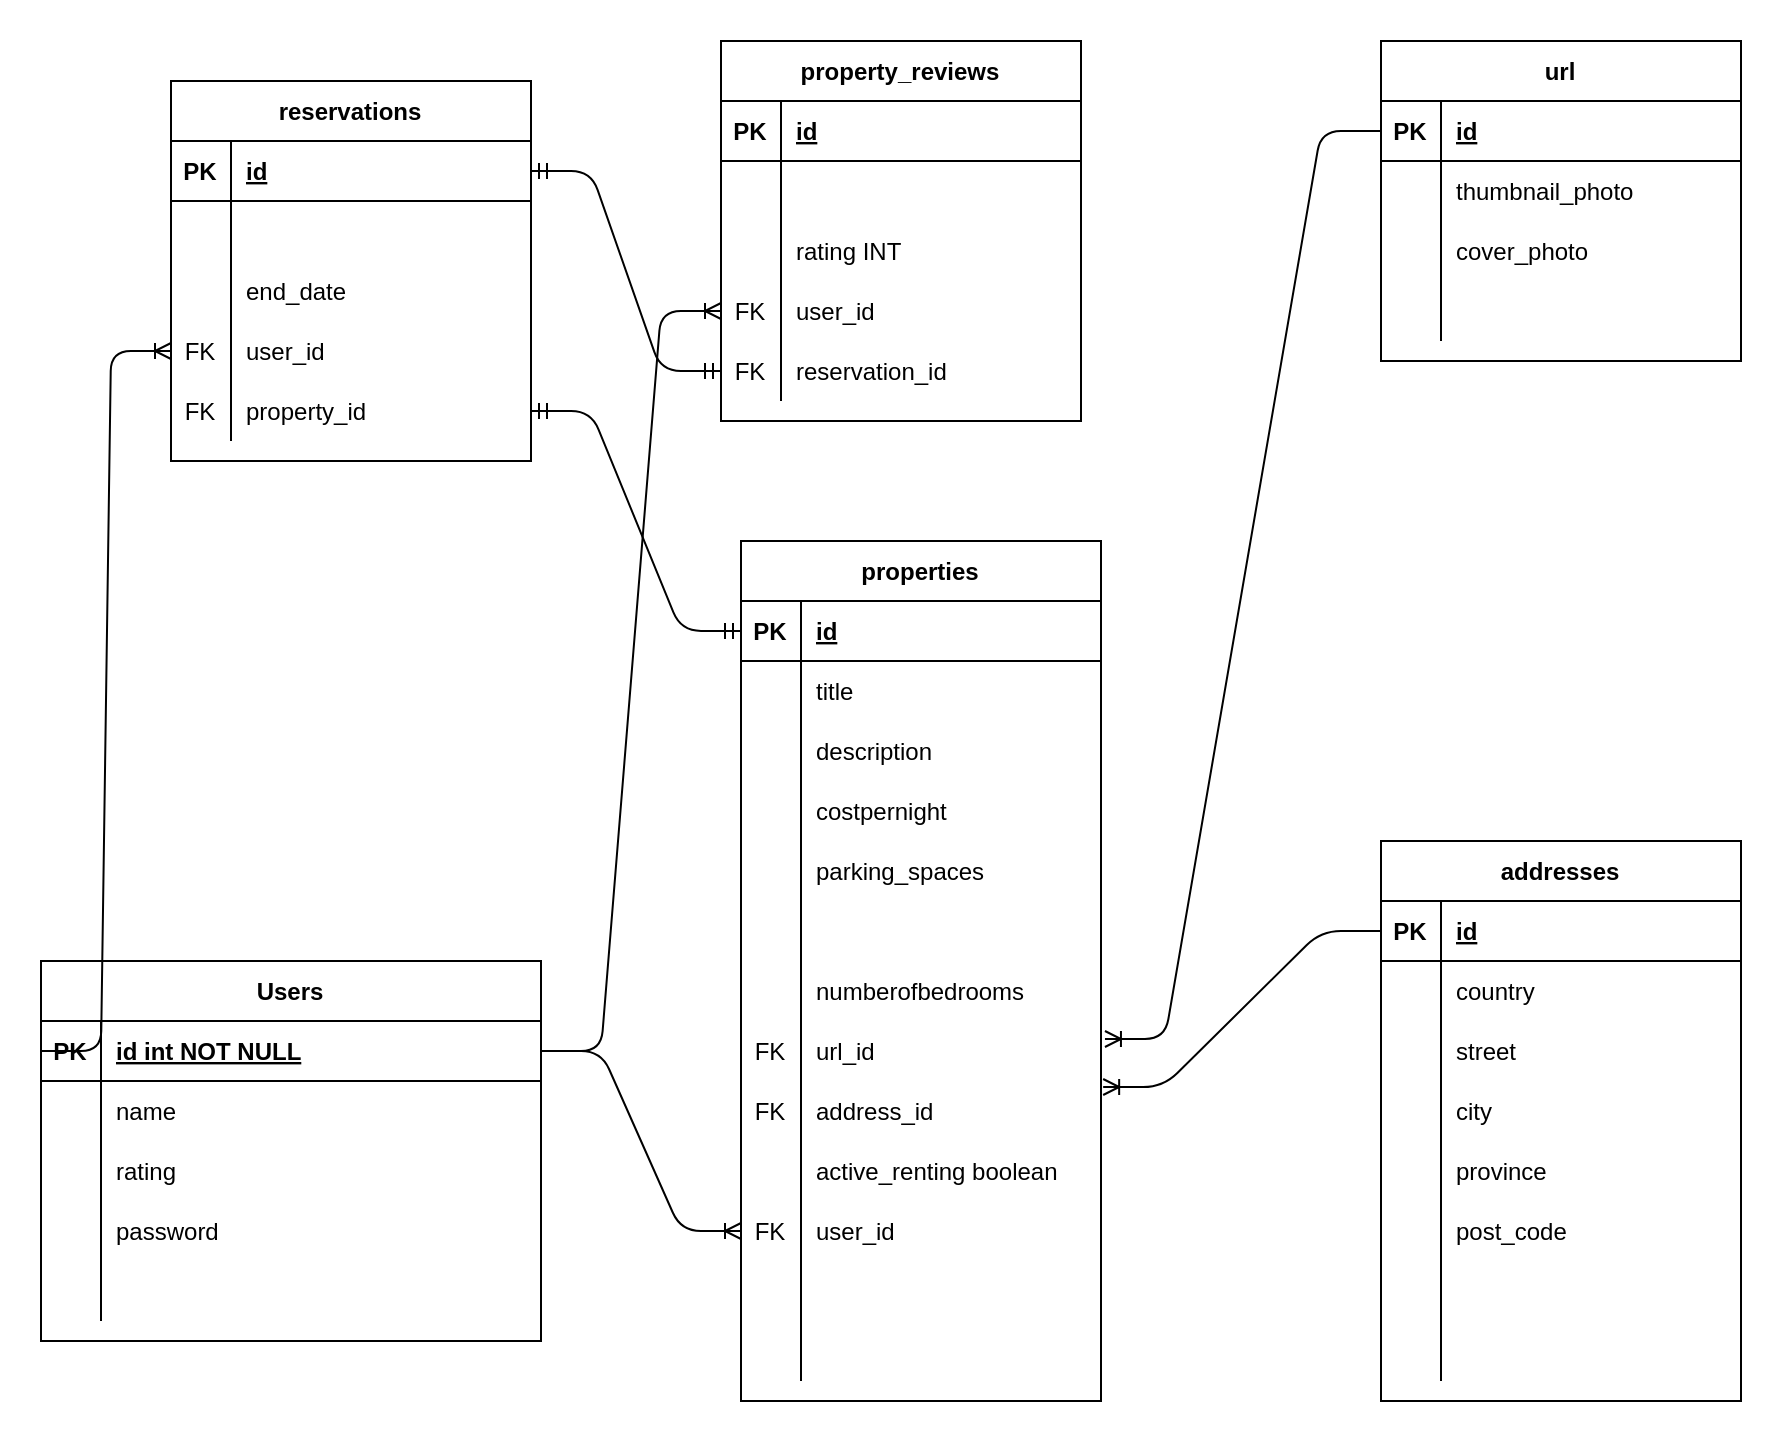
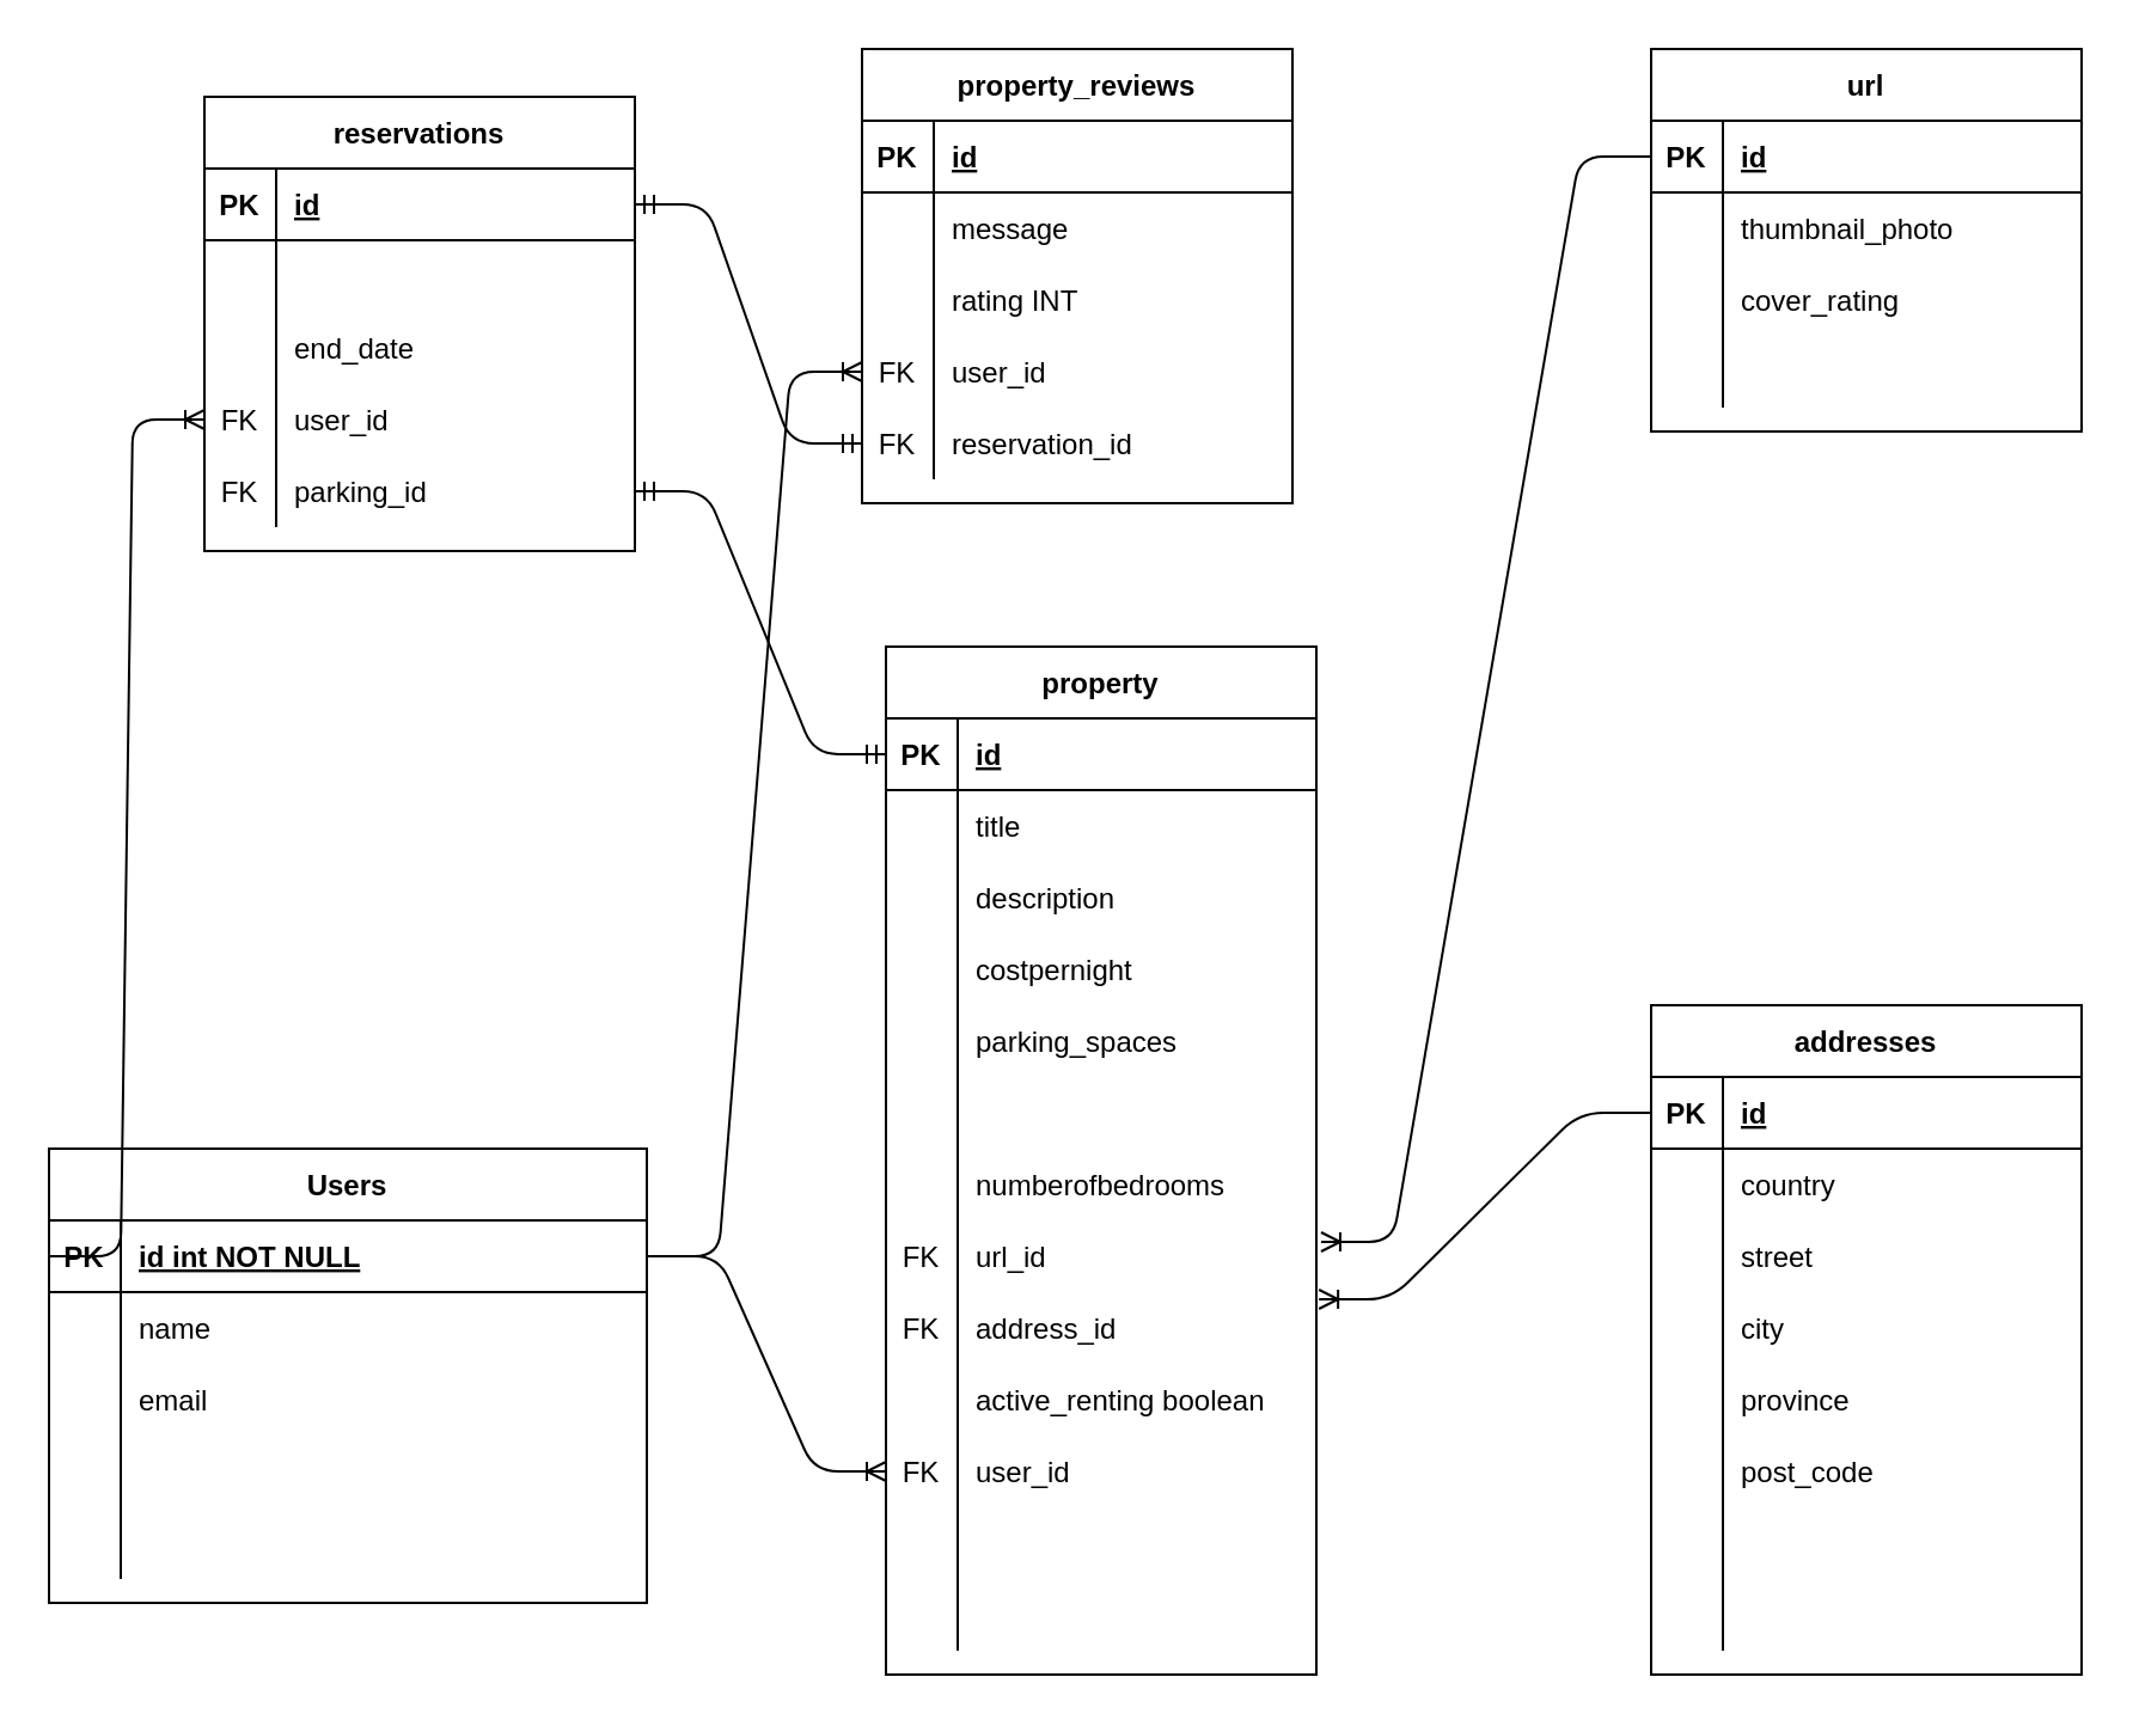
+ <mxCell id="119" value="message" style="shape=partialRectangle;connectable=0;fillColor=none;top=0;left=0;bottom=0;right=0;align=left;spacingLeft=6;overflow=hidden;" vertex="1" parent="117"><mxGeometry x="30" width="150" height="30" as="geometry" /></mxCell>
- <mxCell id="66" value="cover_photo" style="shape=partialRectangle;connectable=0;fillColor=none;top=0;left=0;bottom=0;right=0;align=left;spacingLeft=6;overflow=hidden;" vertex="1" parent="64"><mxGeometry x="30" width="150" height="30" as="geometry" /></mxCell>
+ <mxCell id="66" value="cover_rating" style="shape=partialRectangle;connectable=0;fillColor=none;top=0;left=0;bottom=0;right=0;align=left;spacingLeft=6;overflow=hidden;" vertex="1" parent="64"><mxGeometry x="30" width="150" height="30" as="geometry" /></mxCell>
- <mxCell id="110" value="property_id" style="shape=partialRectangle;connectable=0;fillColor=none;top=0;left=0;bottom=0;right=0;align=left;spacingLeft=6;overflow=hidden;" vertex="1" parent="108"><mxGeometry x="30" width="150" height="30" as="geometry" /></mxCell>
+ <mxCell id="110" value="parking_id" style="shape=partialRectangle;connectable=0;fillColor=none;top=0;left=0;bottom=0;right=0;align=left;spacingLeft=6;overflow=hidden;" vertex="1" parent="108"><mxGeometry x="30" width="150" height="30" as="geometry" /></mxCell>
- <mxCell id="18" value="properties" style="shape=table;startSize=30;container=1;collapsible=1;childLayout=tableLayout;fixedRows=1;rowLines=0;fontStyle=1;align=center;resizeLast=1;" vertex="1" parent="1"><mxGeometry x="370" y="270" width="180" height="430" as="geometry" /></mxCell>
+ <mxCell id="18" value="property" style="shape=table;startSize=30;container=1;collapsible=1;childLayout=tableLayout;fixedRows=1;rowLines=0;fontStyle=1;align=center;resizeLast=1;" vertex="1" parent="1"><mxGeometry x="370" y="270" width="180" height="430" as="geometry" /></mxCell>
- <mxCell id="11" value="rating" style="shape=partialRectangle;overflow=hidden;connectable=0;fillColor=none;top=0;left=0;bottom=0;right=0;align=left;spacingLeft=6;" vertex="1" parent="9"><mxGeometry x="30" width="220" height="30" as="geometry" /></mxCell>
+ <mxCell id="11" value="email" style="shape=partialRectangle;overflow=hidden;connectable=0;fillColor=none;top=0;left=0;bottom=0;right=0;align=left;spacingLeft=6;" vertex="1" parent="9"><mxGeometry x="30" width="220" height="30" as="geometry" /></mxCell>
- <mxCell id="14" value="password" style="shape=partialRectangle;overflow=hidden;connectable=0;fillColor=none;top=0;left=0;bottom=0;right=0;align=left;spacingLeft=6;" vertex="1" parent="12"><mxGeometry x="30" width="220" height="30" as="geometry" /></mxCell>
